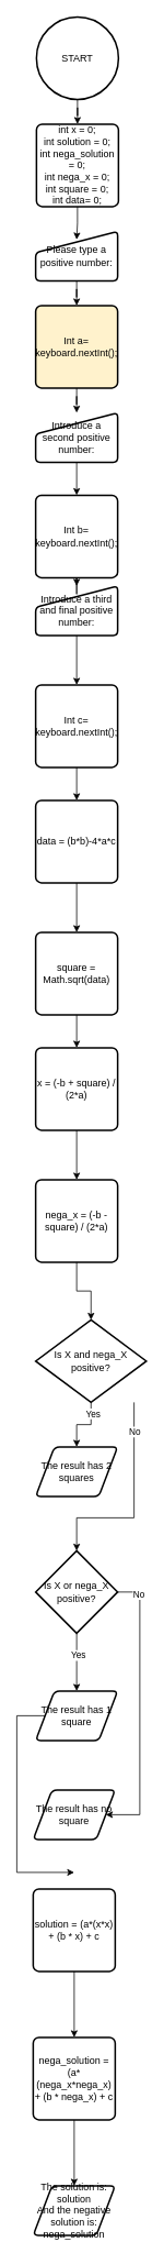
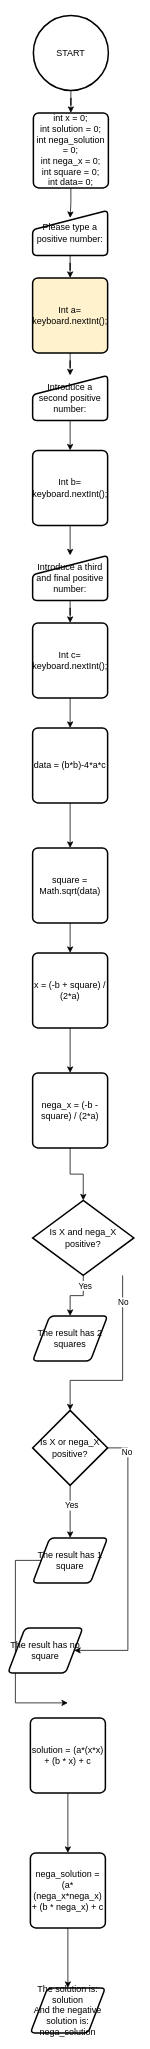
- <mxCell id="15" value="Introduce a third and final positive number:" style="html=1;strokeWidth=2;shape=manualInput;whiteSpace=wrap;rounded=1;size=26;arcSize=11;" parent="1" vertex="1"><mxGeometry x="43" y="710" width="100" height="60" as="geometry" /></mxCell>
+ <mxCell id="15" value="Introduce a third and final positive number:" style="html=1;strokeWidth=2;shape=manualInput;whiteSpace=wrap;rounded=1;size=26;arcSize=11;" parent="1" vertex="1"><mxGeometry x="43" y="740" width="100" height="60" as="geometry" /></mxCell>
- <mxCell id="39" value="The result has no square" style="shape=parallelogram;html=1;strokeWidth=2;perimeter=parallelogramPerimeter;whiteSpace=wrap;rounded=1;arcSize=12;size=0.23;" parent="1" vertex="1"><mxGeometry x="40" y="2170" width="100" height="60" as="geometry" /></mxCell>
+ <mxCell id="39" value="The result has no square" style="shape=parallelogram;html=1;strokeWidth=2;perimeter=parallelogramPerimeter;whiteSpace=wrap;rounded=1;arcSize=12;size=0.23;" parent="1" vertex="1"><mxGeometry x="10" y="2170" width="100" height="60" as="geometry" /></mxCell>
